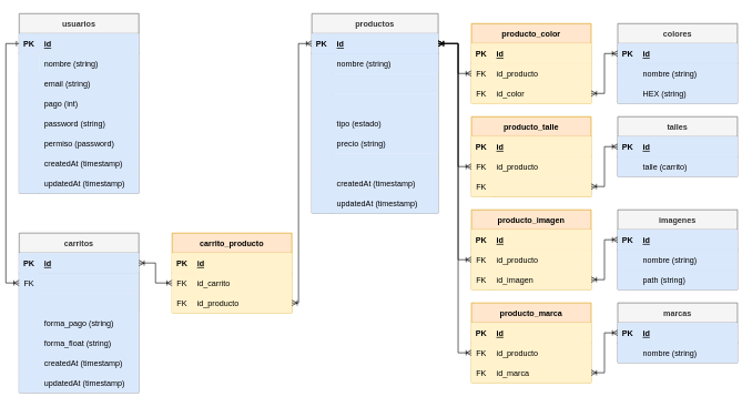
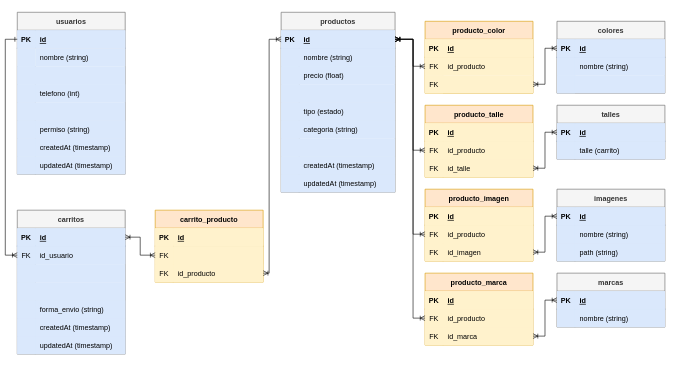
- <mxCell id="11" value="email (string)" style="shape=partialRectangle;connectable=0;fillColor=#dae8fc;top=0;left=0;bottom=0;right=0;align=left;spacingLeft=6;overflow=hidden;strokeColor=#6c8ebf;" vertex="1" parent="9"><mxGeometry x="30" width="150" height="30" as="geometry" /></mxCell>
+ <mxCell id="69" value="precio (float)" style="shape=partialRectangle;connectable=0;fillColor=#dae8fc;top=0;left=0;bottom=0;right=0;align=left;spacingLeft=6;overflow=hidden;strokeColor=#6c8ebf;" vertex="1" parent="67"><mxGeometry x="30" width="160" height="30" as="geometry" /></mxCell>
- <mxCell id="106" value="id_color" style="shape=partialRectangle;connectable=0;fillColor=#fff2cc;top=0;left=0;bottom=0;right=0;align=left;spacingLeft=6;overflow=hidden;strokeColor=#d6b656;" vertex="1" parent="104"><mxGeometry x="30" width="150" height="30" as="geometry" /></mxCell>
- <mxCell id="96" value="HEX (string)" style="shape=partialRectangle;connectable=0;fillColor=#dae8fc;top=0;left=0;bottom=0;right=0;align=left;spacingLeft=6;overflow=hidden;strokeColor=#6c8ebf;" vertex="1" parent="94"><mxGeometry x="30" width="150" height="30" as="geometry" /></mxCell>
- <mxCell id="14" value="pago (int)" style="shape=partialRectangle;connectable=0;fillColor=#dae8fc;top=0;left=0;bottom=0;right=0;align=left;spacingLeft=6;overflow=hidden;strokeColor=#6c8ebf;" vertex="1" parent="12"><mxGeometry x="30" width="150" height="30" as="geometry" /></mxCell>
+ <mxCell id="14" value="telefono (int)" style="shape=partialRectangle;connectable=0;fillColor=#dae8fc;top=0;left=0;bottom=0;right=0;align=left;spacingLeft=6;overflow=hidden;strokeColor=#6c8ebf;" vertex="1" parent="12"><mxGeometry x="30" width="150" height="30" as="geometry" /></mxCell>
- <mxCell id="17" value="password (string)" style="shape=partialRectangle;connectable=0;fillColor=#dae8fc;top=0;left=0;bottom=0;right=0;align=left;spacingLeft=6;overflow=hidden;strokeColor=#6c8ebf;" vertex="1" parent="15"><mxGeometry x="30" width="150" height="30" as="geometry" /></mxCell>
- <mxCell id="20" value="permiso (password)" style="shape=partialRectangle;connectable=0;fillColor=#dae8fc;top=0;left=0;bottom=0;right=0;align=left;spacingLeft=6;overflow=hidden;strokeColor=#6c8ebf;" vertex="1" parent="18"><mxGeometry x="30" width="150" height="30" as="geometry" /></mxCell>
+ <mxCell id="20" value="permiso (string)" style="shape=partialRectangle;connectable=0;fillColor=#dae8fc;top=0;left=0;bottom=0;right=0;align=left;spacingLeft=6;overflow=hidden;strokeColor=#6c8ebf;" vertex="1" parent="18"><mxGeometry x="30" width="150" height="30" as="geometry" /></mxCell>
- <mxCell id="77" value="precio (string)" style="shape=partialRectangle;connectable=0;fillColor=#dae8fc;top=0;left=0;bottom=0;right=0;align=left;spacingLeft=6;overflow=hidden;strokeColor=#6c8ebf;" vertex="1" parent="75"><mxGeometry x="30" width="160" height="30" as="geometry" /></mxCell>
+ <mxCell id="77" value="categoria (string)" style="shape=partialRectangle;connectable=0;fillColor=#dae8fc;top=0;left=0;bottom=0;right=0;align=left;spacingLeft=6;overflow=hidden;strokeColor=#6c8ebf;" vertex="1" parent="75"><mxGeometry x="30" width="160" height="30" as="geometry" /></mxCell>
+ <mxCell id="123" value="id_talle" style="shape=partialRectangle;connectable=0;fillColor=#fff2cc;top=0;left=0;bottom=0;right=0;align=left;spacingLeft=6;overflow=hidden;strokeColor=#d6b656;" vertex="1" parent="121"><mxGeometry x="30" width="150" height="30" as="geometry" /></mxCell>
+ <mxCell id="33" value="id_usuario" style="shape=partialRectangle;connectable=0;fillColor=#dae8fc;top=0;left=0;bottom=0;right=0;align=left;spacingLeft=6;overflow=hidden;strokeColor=#6c8ebf;" vertex="1" parent="31"><mxGeometry x="30" width="150" height="30" as="geometry" /></mxCell>
- <mxCell id="55" value="id_carrito" style="shape=partialRectangle;connectable=0;fillColor=#fff2cc;top=0;left=0;bottom=0;right=0;align=left;spacingLeft=6;overflow=hidden;strokeColor=#d6b656;" vertex="1" parent="53"><mxGeometry x="30" width="150" height="30" as="geometry" /></mxCell>
- <mxCell id="38" value="forma_pago (string)" style="shape=partialRectangle;connectable=0;fillColor=#dae8fc;top=0;left=0;bottom=0;right=0;align=left;spacingLeft=6;overflow=hidden;strokeColor=#6c8ebf;" vertex="1" parent="36"><mxGeometry x="30" width="150" height="30" as="geometry" /></mxCell>
- <mxCell id="41" value="forma_float (string)" style="shape=partialRectangle;connectable=0;fillColor=#dae8fc;top=0;left=0;bottom=0;right=0;align=left;spacingLeft=6;overflow=hidden;strokeColor=#6c8ebf;" vertex="1" parent="39"><mxGeometry x="30" width="150" height="30" as="geometry" /></mxCell>
+ <mxCell id="41" value="forma_envio (string)" style="shape=partialRectangle;connectable=0;fillColor=#dae8fc;top=0;left=0;bottom=0;right=0;align=left;spacingLeft=6;overflow=hidden;strokeColor=#6c8ebf;" vertex="1" parent="39"><mxGeometry x="30" width="150" height="30" as="geometry" /></mxCell>
